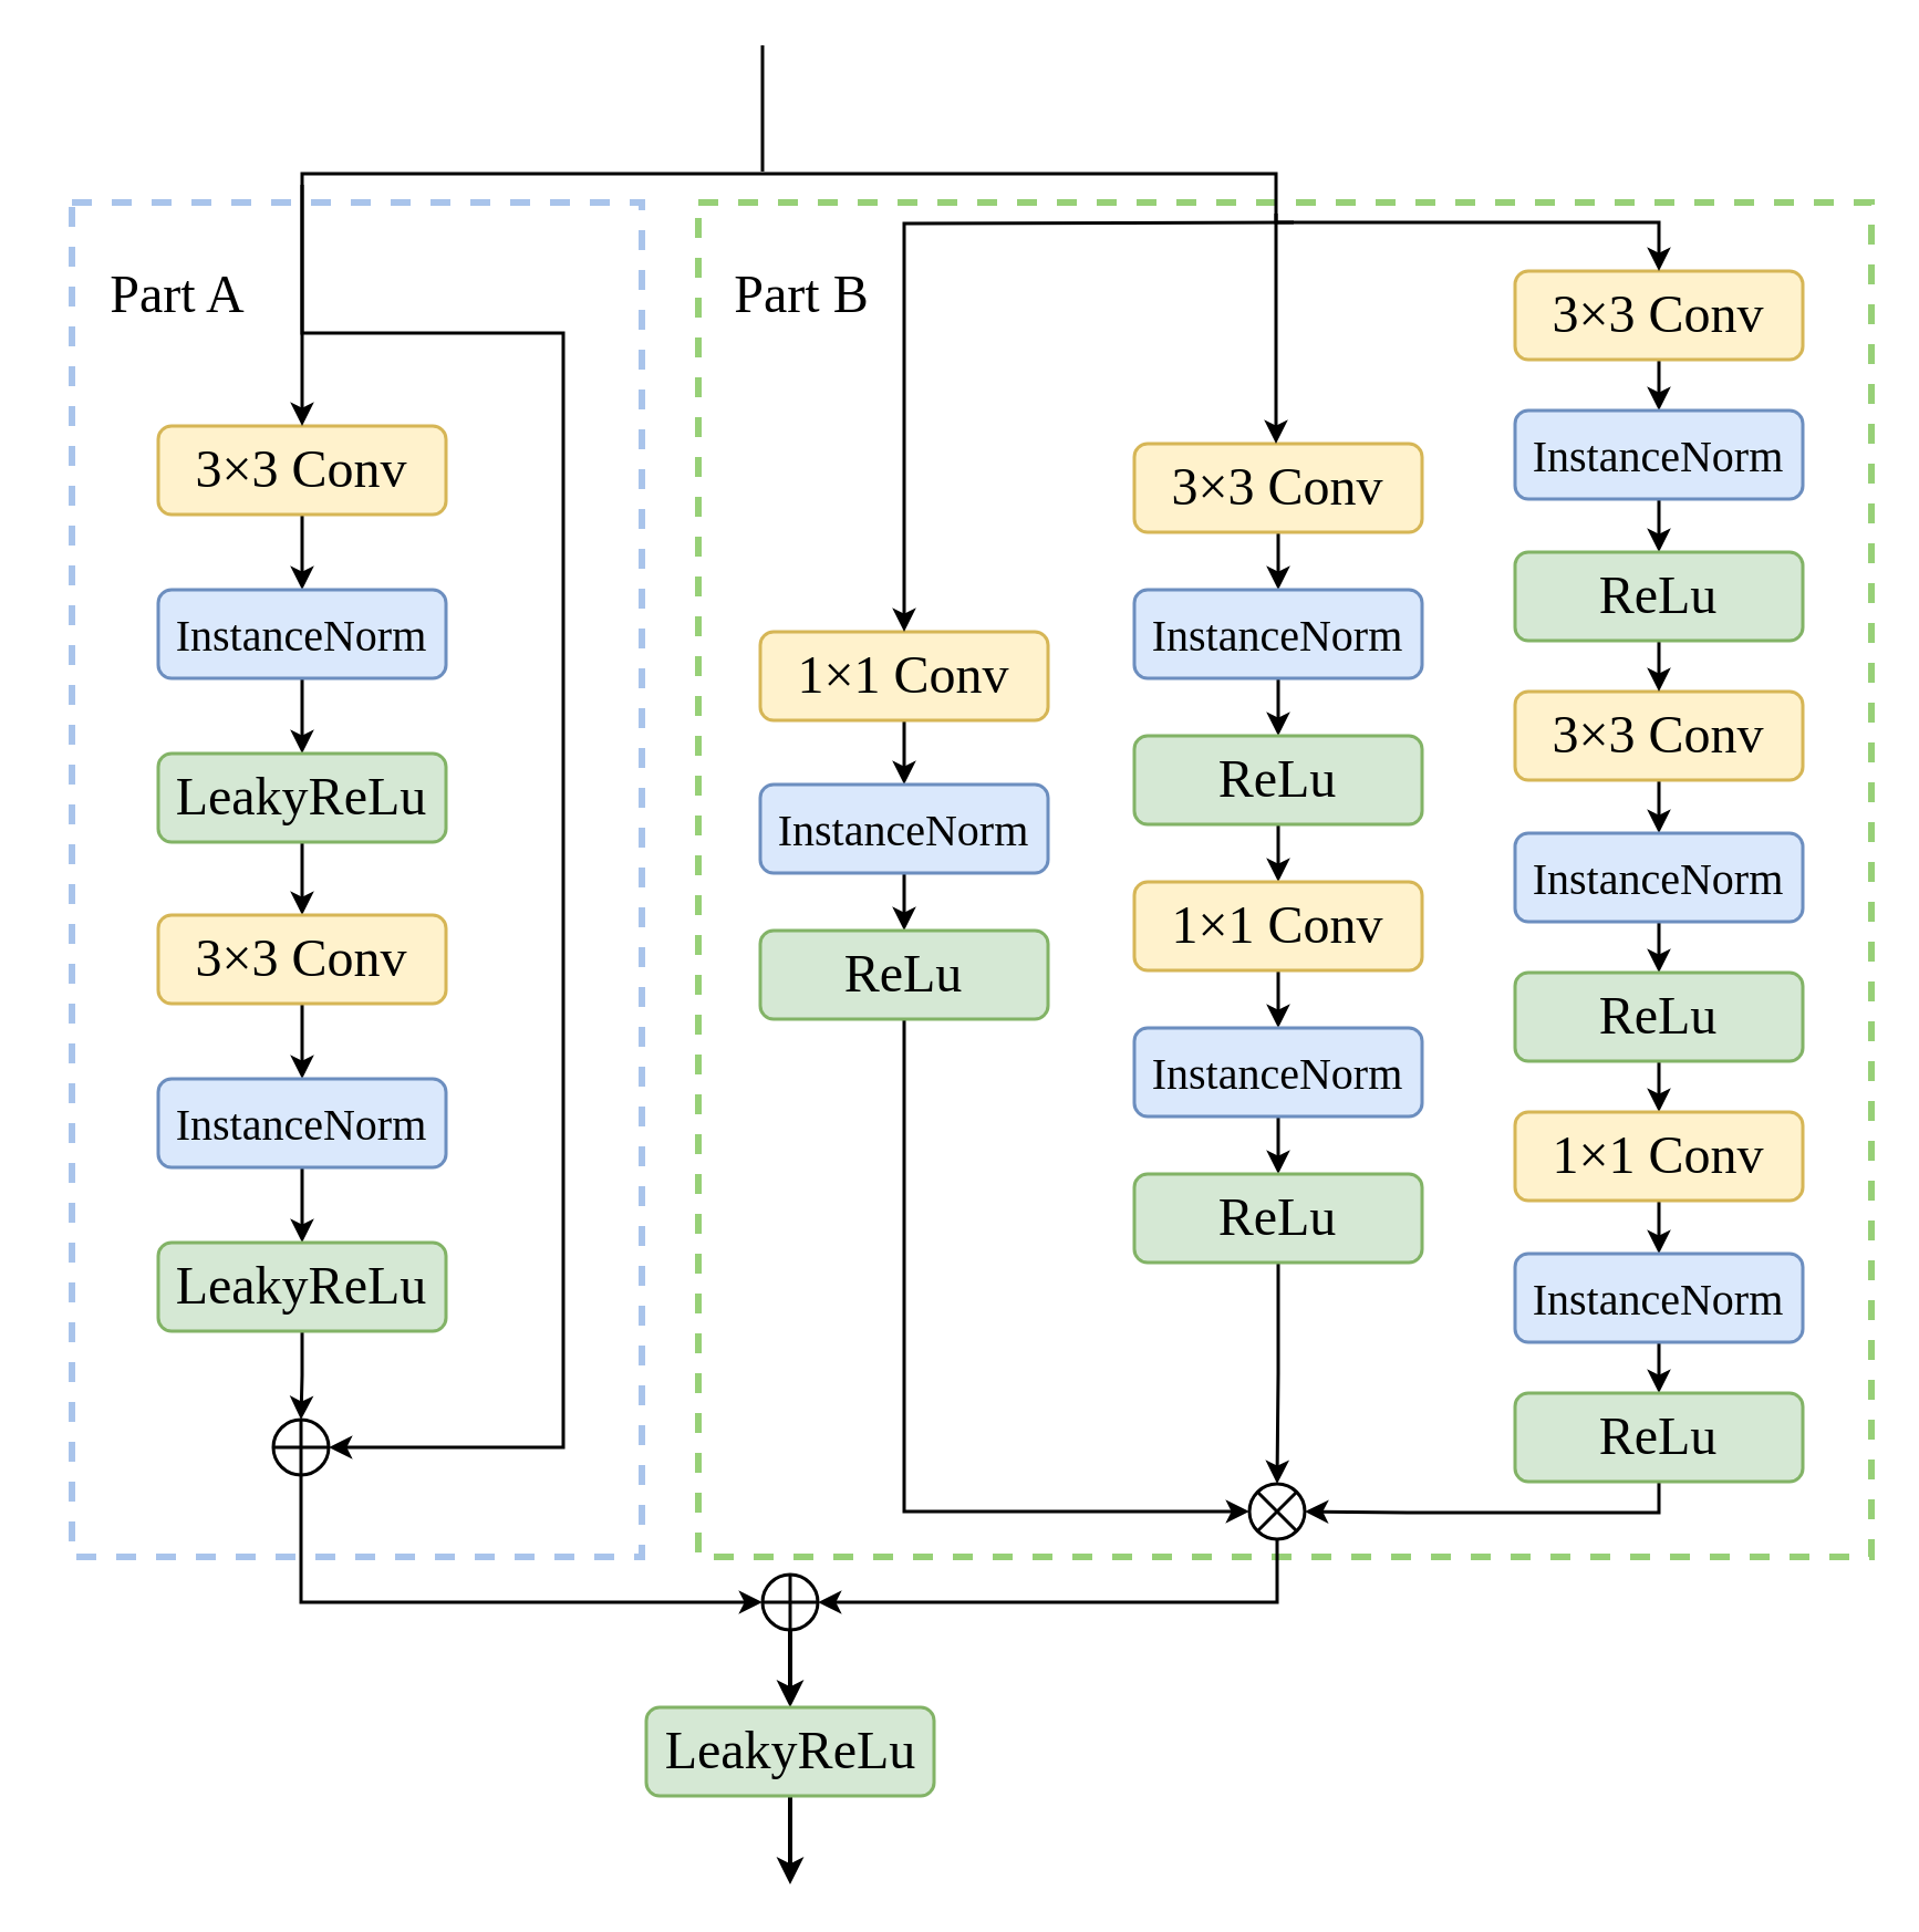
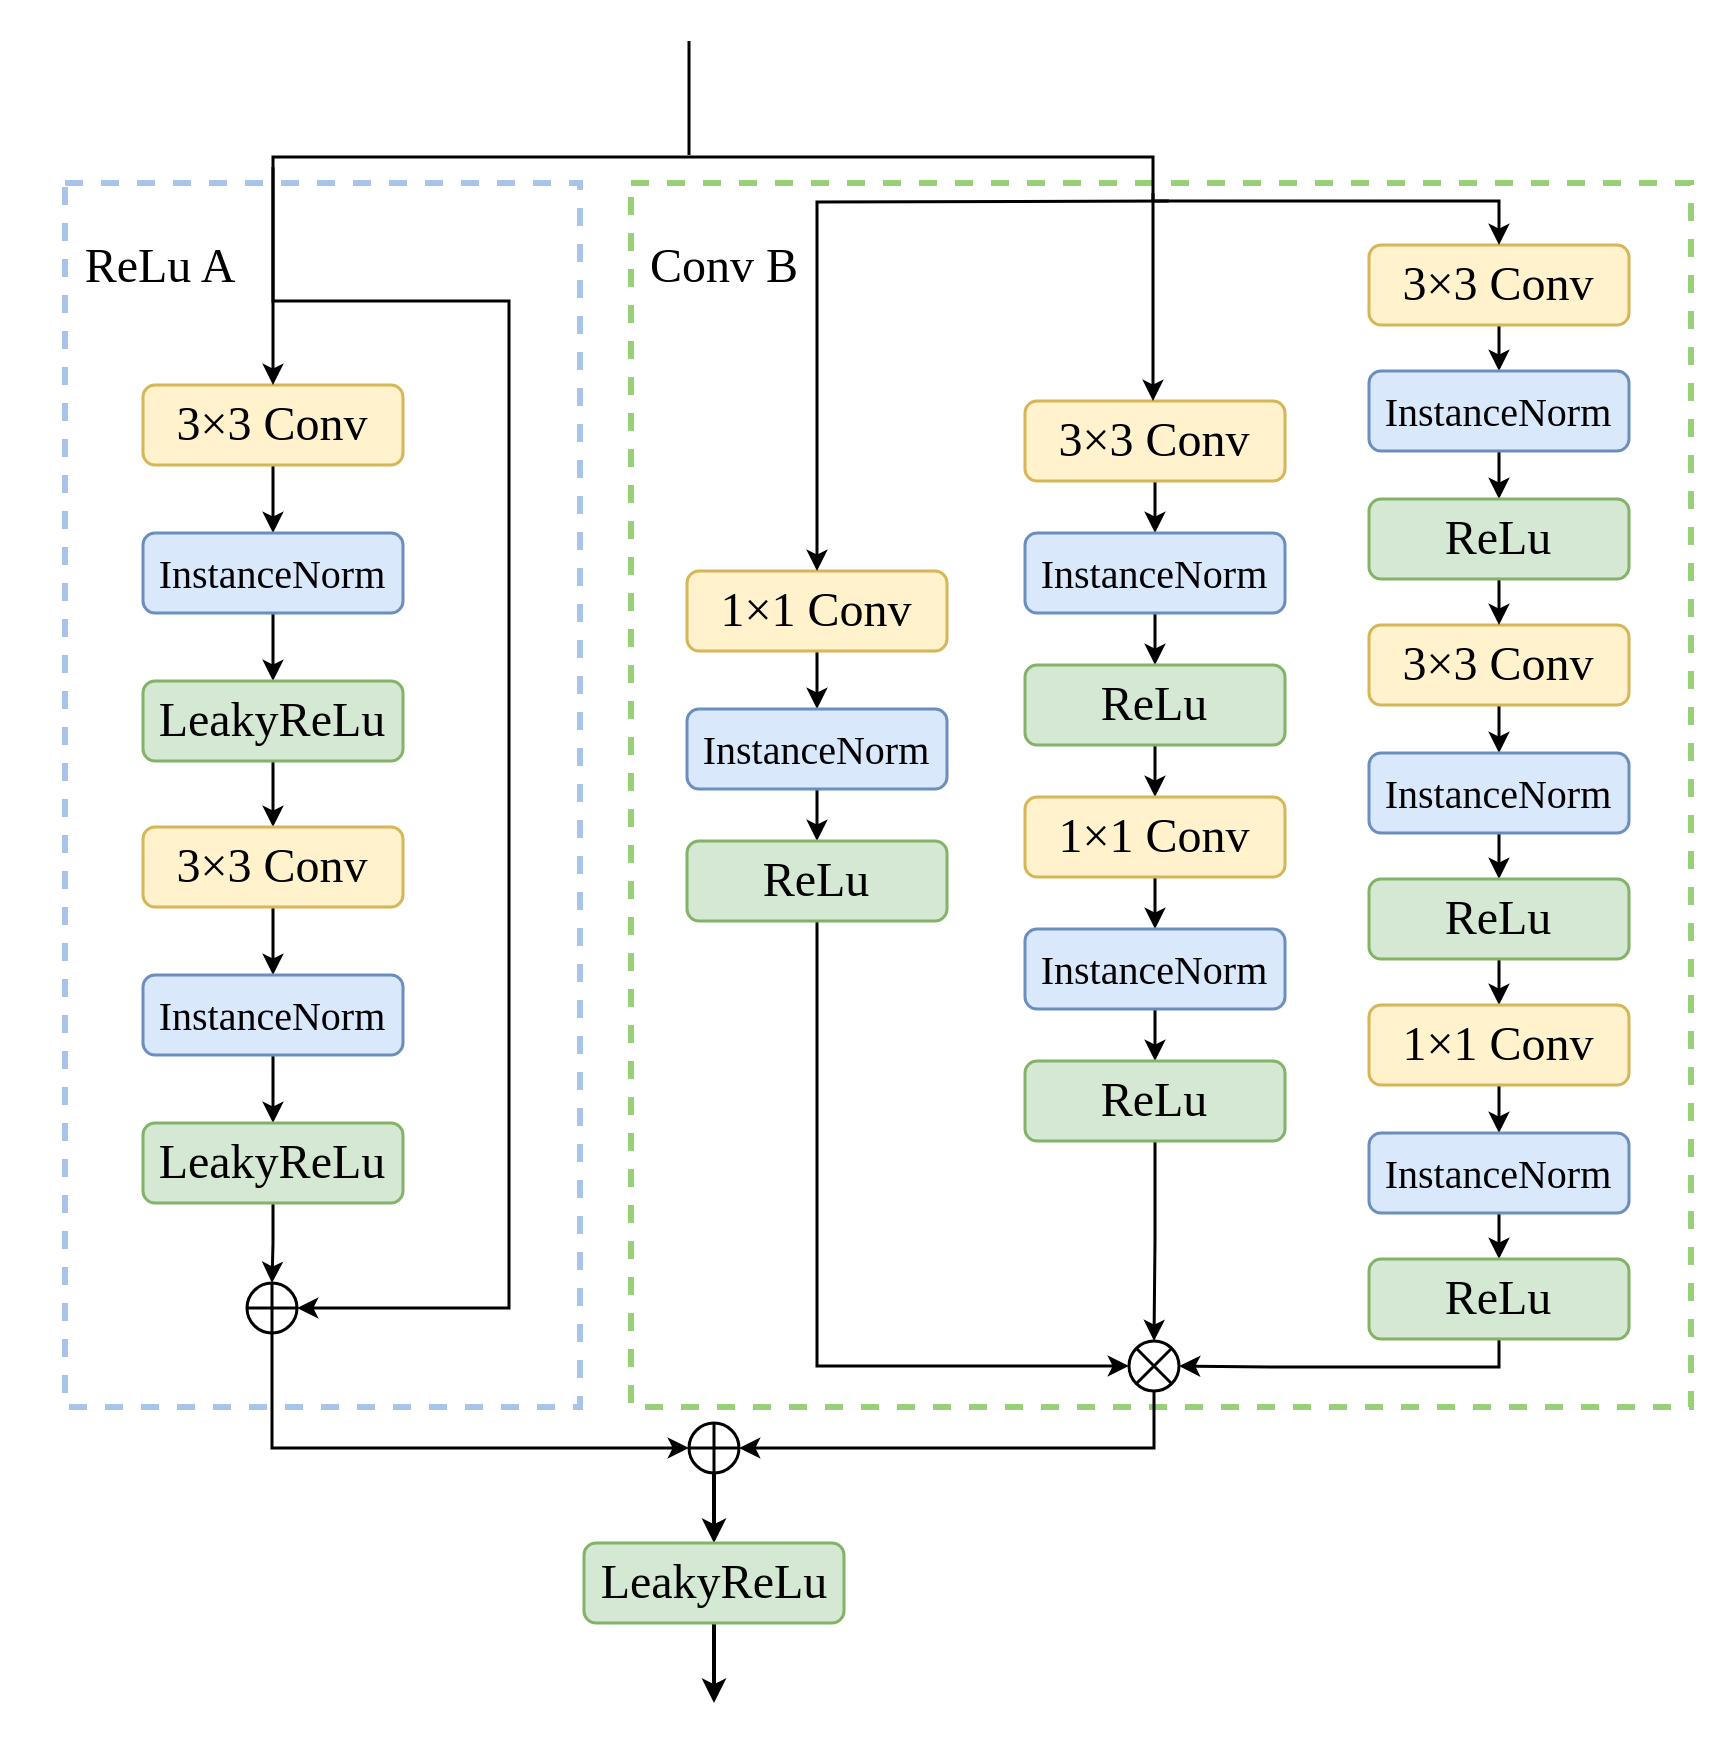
- <mxCell id="66" value="&lt;font face=&quot;Times New Roman&quot;&gt;Part A&lt;/font&gt;" style="whiteSpace=wrap;html=1;rounded=1;dashed=1;fontSize=24;strokeColor=none;strokeWidth=3;fillColor=none;gradientColor=#ffffff;" parent="1" vertex="1"><mxGeometry x="20" y="103" width="120" height="60" as="geometry" /></mxCell>
+ <mxCell id="66" value="&lt;font face=&quot;Times New Roman&quot;&gt;ReLu A&lt;/font&gt;" style="whiteSpace=wrap;html=1;rounded=1;dashed=1;fontSize=24;strokeColor=none;strokeWidth=3;fillColor=none;gradientColor=#ffffff;" parent="1" vertex="1"><mxGeometry x="20" y="103" width="120" height="60" as="geometry" /></mxCell>
- <mxCell id="67" value="&lt;font face=&quot;Times New Roman&quot;&gt;Part B&lt;/font&gt;" style="whiteSpace=wrap;html=1;rounded=1;dashed=1;fontSize=24;strokeColor=none;strokeWidth=3;fillColor=none;gradientColor=#ffffff;" parent="1" vertex="1"><mxGeometry x="302" y="103" width="120" height="60" as="geometry" /></mxCell>
+ <mxCell id="67" value="&lt;font face=&quot;Times New Roman&quot;&gt;Conv B&lt;/font&gt;" style="whiteSpace=wrap;html=1;rounded=1;dashed=1;fontSize=24;strokeColor=none;strokeWidth=3;fillColor=none;gradientColor=#ffffff;" parent="1" vertex="1"><mxGeometry x="302" y="103" width="120" height="60" as="geometry" /></mxCell>
